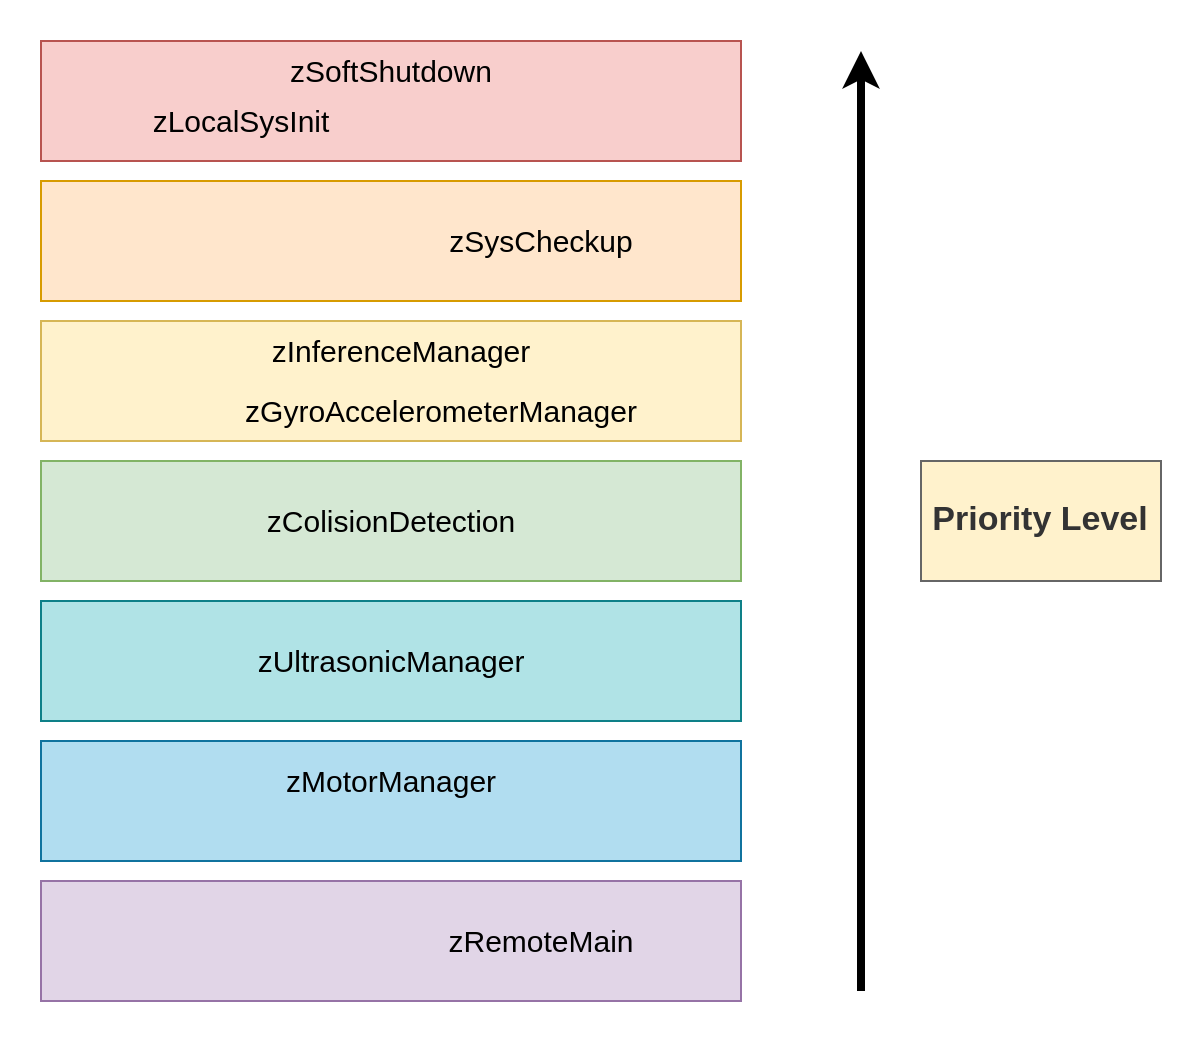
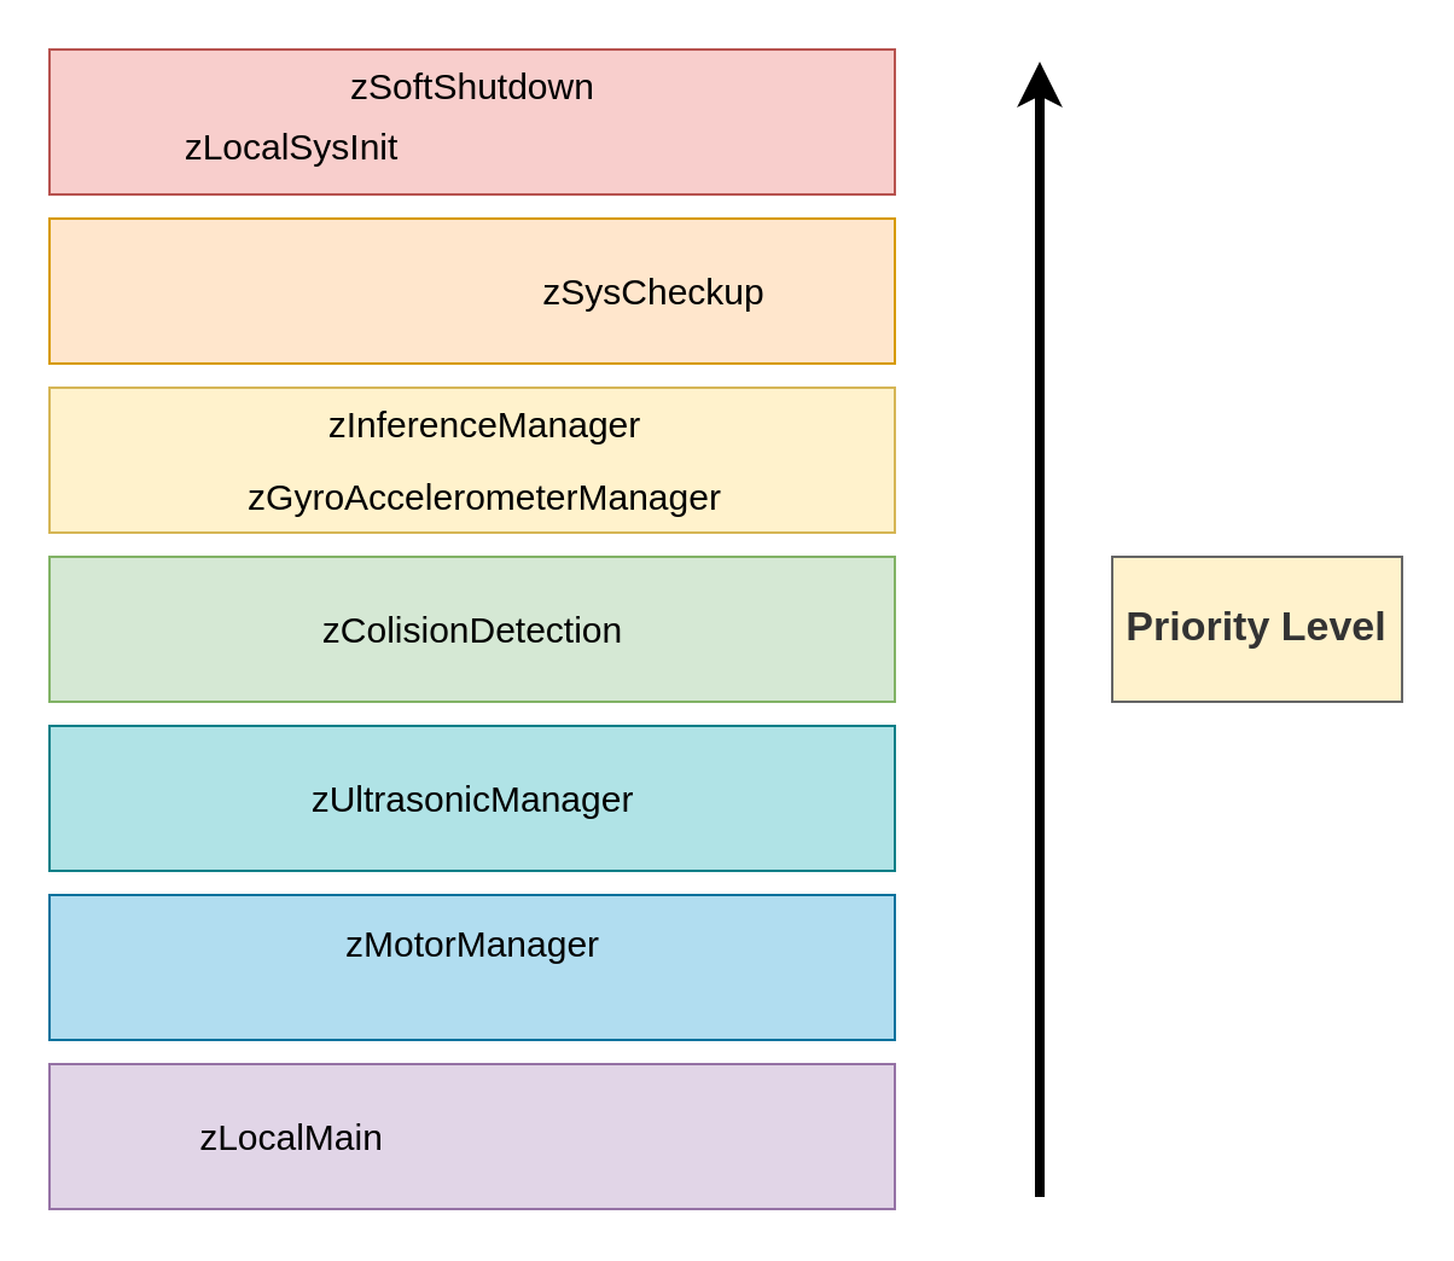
- <mxCell id="13" value="zGyroAccelerometerManager" style="text;html=1;align=center;verticalAlign=middle;resizable=0;points=[];;autosize=1;fontSize=15;" parent="1" vertex="1"><mxGeometry x="115" y="195" width="210" height="20" as="geometry" /></mxCell>
+ <mxCell id="13" value="zGyroAccelerometerManager" style="text;html=1;align=center;verticalAlign=middle;resizable=0;points=[];;autosize=1;fontSize=15;" parent="1" vertex="1"><mxGeometry x="95" y="195" width="210" height="20" as="geometry" /></mxCell>
+ <mxCell id="18" value="zLocalMain" style="text;html=1;align=center;verticalAlign=middle;resizable=0;points=[];;autosize=1;fontSize=15;" parent="1" vertex="1"><mxGeometry x="75" y="460" width="90" height="20" as="geometry" /></mxCell>
- <mxCell id="19" value="zRemoteMain" style="text;html=1;align=center;verticalAlign=middle;resizable=0;points=[];;autosize=1;fontSize=15;" parent="1" vertex="1"><mxGeometry x="215" y="460" width="110" height="20" as="geometry" /></mxCell>
